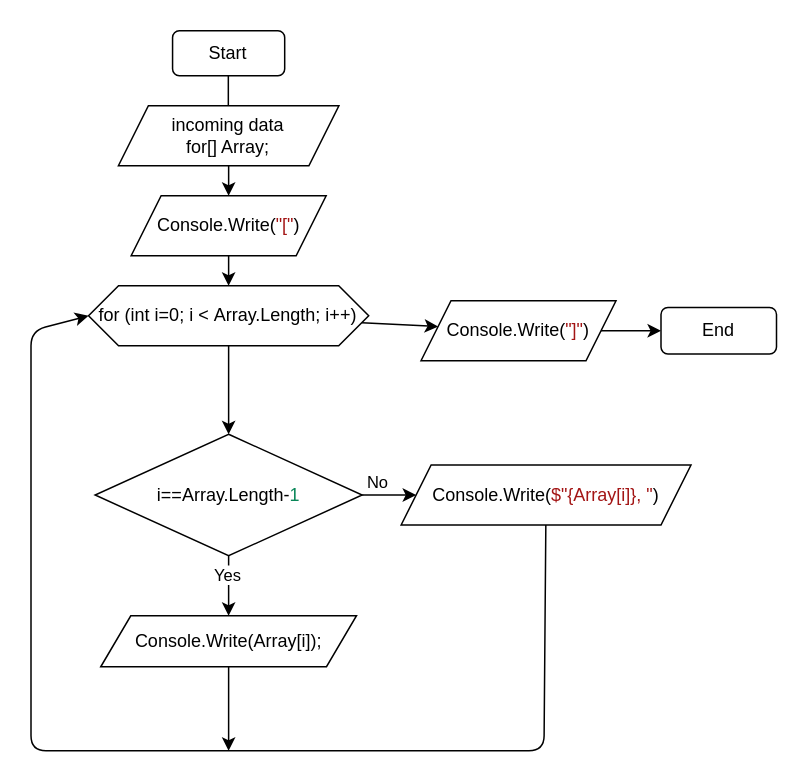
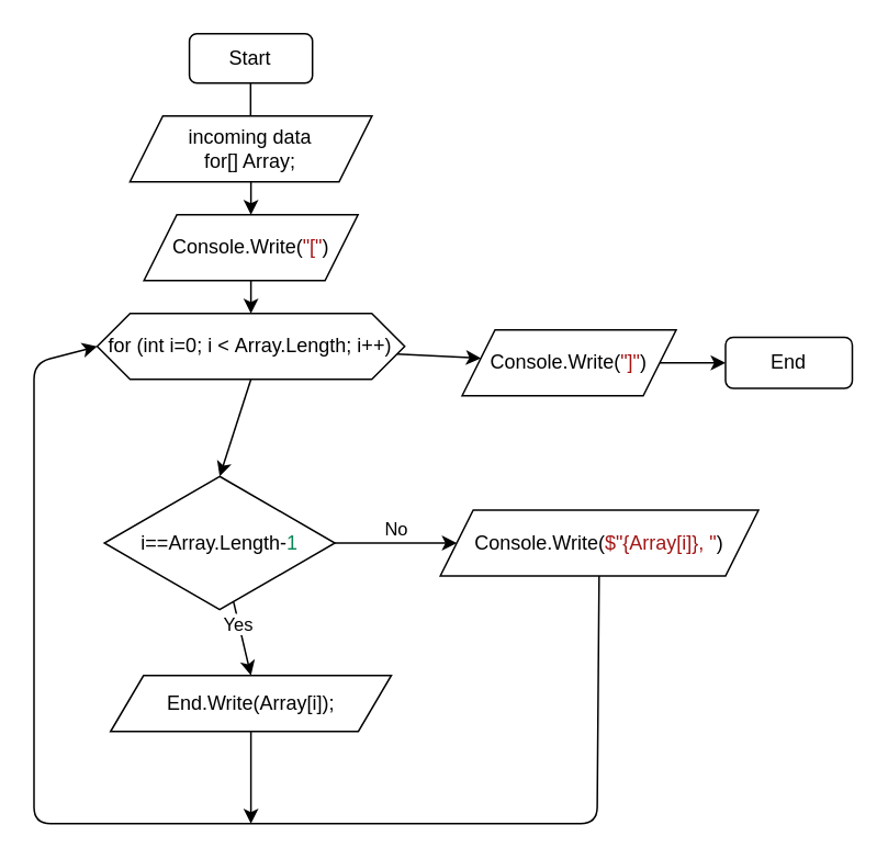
- <mxCell id="8" value="&lt;div style=&quot;background-color: rgb(255 , 255 , 255) ; line-height: 19px&quot;&gt;&lt;font style=&quot;font-size: 12px&quot;&gt;i==Array.Length-&lt;span style=&quot;color: rgb(9 , 134 , 88)&quot;&gt;1&lt;/span&gt;&lt;/font&gt;&lt;/div&gt;" style="rhombus;whiteSpace=wrap;html=1;" parent="1" vertex="1"><mxGeometry x="62.75" y="289" width="178.01" height="81" as="geometry" /></mxCell>
+ <mxCell id="8" value="&lt;div style=&quot;background-color: rgb(255 , 255 , 255) ; line-height: 19px&quot;&gt;&lt;font style=&quot;font-size: 12px&quot;&gt;i==Array.Length-&lt;span style=&quot;color: rgb(9 , 134 , 88)&quot;&gt;1&lt;/span&gt;&lt;/font&gt;&lt;/div&gt;" style="rhombus;whiteSpace=wrap;html=1;" parent="1" vertex="1"><mxGeometry x="62.75" y="289" width="140" height="81" as="geometry" /></mxCell>
- <mxCell id="16" value="&lt;span&gt;Console.Write(Array[i]);&lt;/span&gt;" style="shape=parallelogram;perimeter=parallelogramPerimeter;whiteSpace=wrap;html=1;fixedSize=1;" parent="1" vertex="1"><mxGeometry x="66.51" y="410" width="170.49" height="34" as="geometry" /></mxCell>
+ <mxCell id="16" value="&lt;span&gt;End.Write(Array[i]);&lt;/span&gt;" style="shape=parallelogram;perimeter=parallelogramPerimeter;whiteSpace=wrap;html=1;fixedSize=1;" parent="1" vertex="1"><mxGeometry x="66.51" y="410" width="170.49" height="34" as="geometry" /></mxCell>
